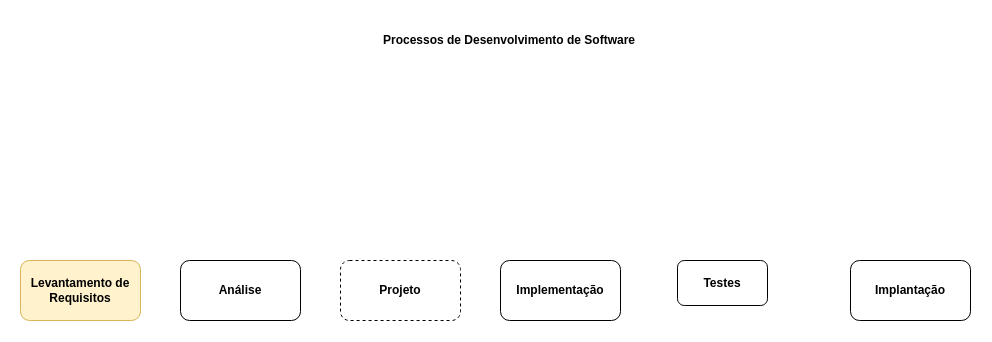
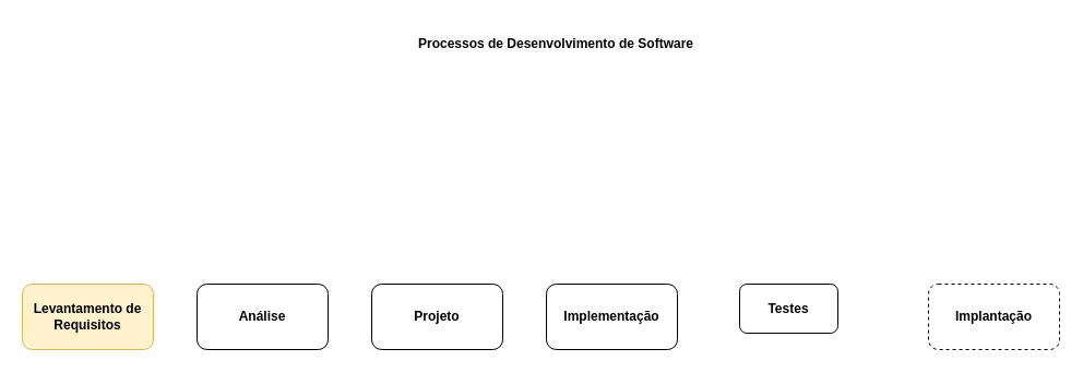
- <mxCell id="5" value="Projeto" style="rounded=1;whiteSpace=wrap;html=1;fontStyle=1;dashed=1;" parent="1" vertex="1"><mxGeometry x="340" y="260" width="120" height="60" as="geometry" /></mxCell>
+ <mxCell id="5" value="Projeto" style="rounded=1;whiteSpace=wrap;html=1;fontStyle=1" parent="1" vertex="1"><mxGeometry x="340" y="260" width="120" height="60" as="geometry" /></mxCell>
- <mxCell id="8" value="Implantação" style="rounded=1;whiteSpace=wrap;html=1;fontStyle=1" parent="1" vertex="1"><mxGeometry x="850" y="260" width="120" height="60" as="geometry" /></mxCell>
+ <mxCell id="8" value="Implantação" style="rounded=1;whiteSpace=wrap;html=1;fontStyle=1;dashed=1;" parent="1" vertex="1"><mxGeometry x="850" y="260" width="120" height="60" as="geometry" /></mxCell>
